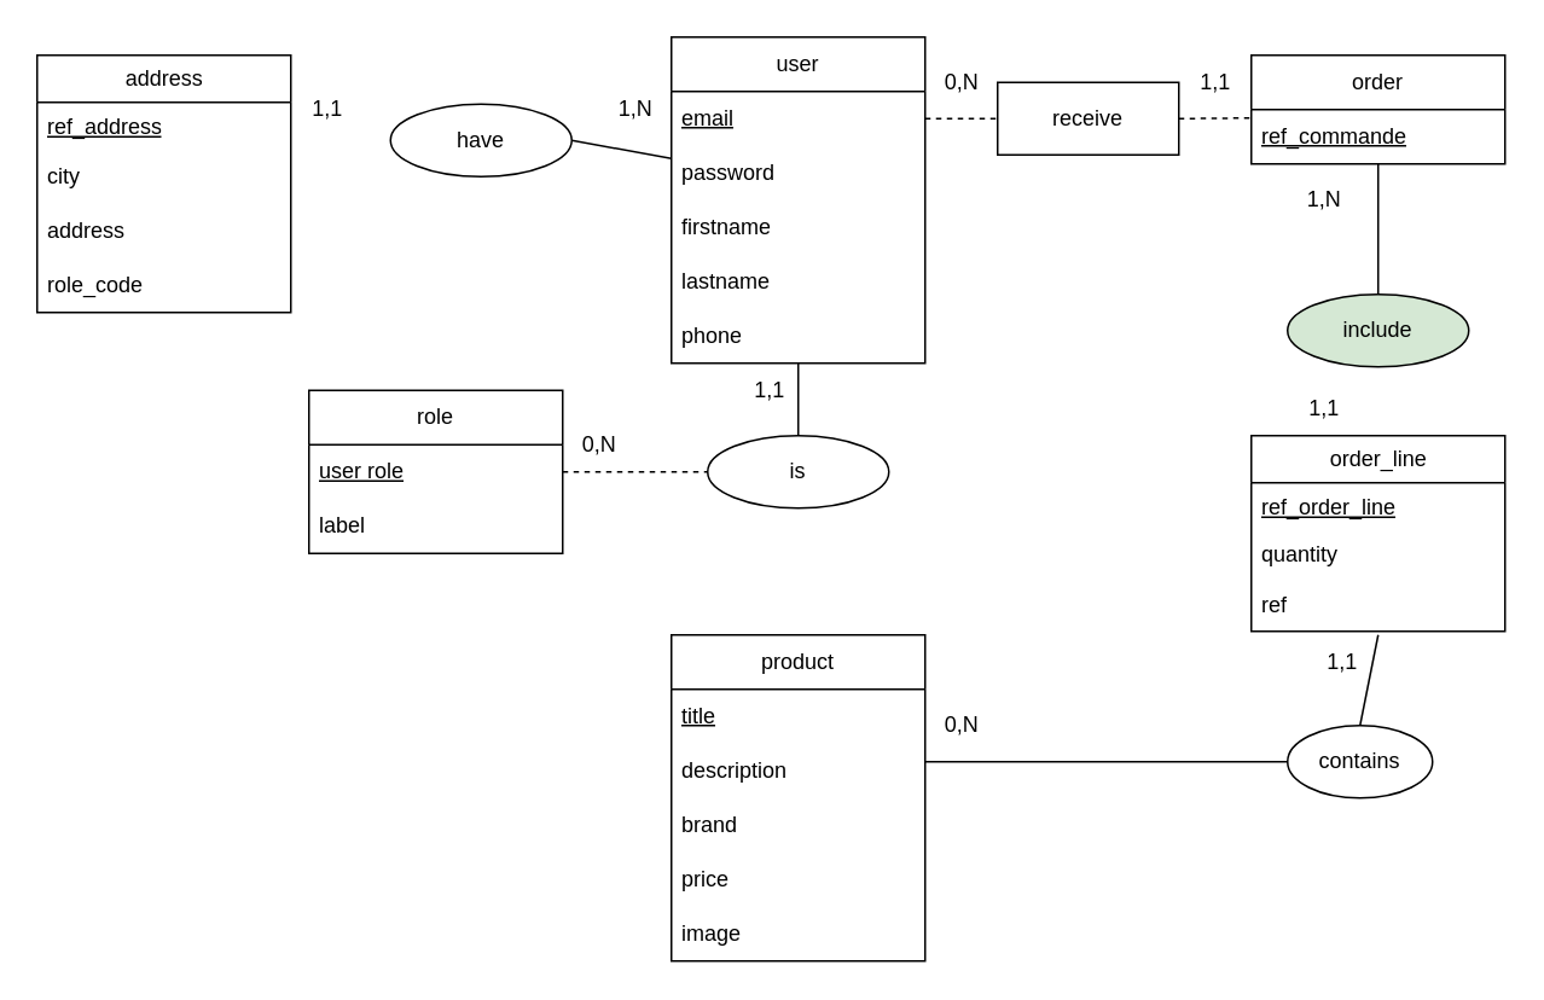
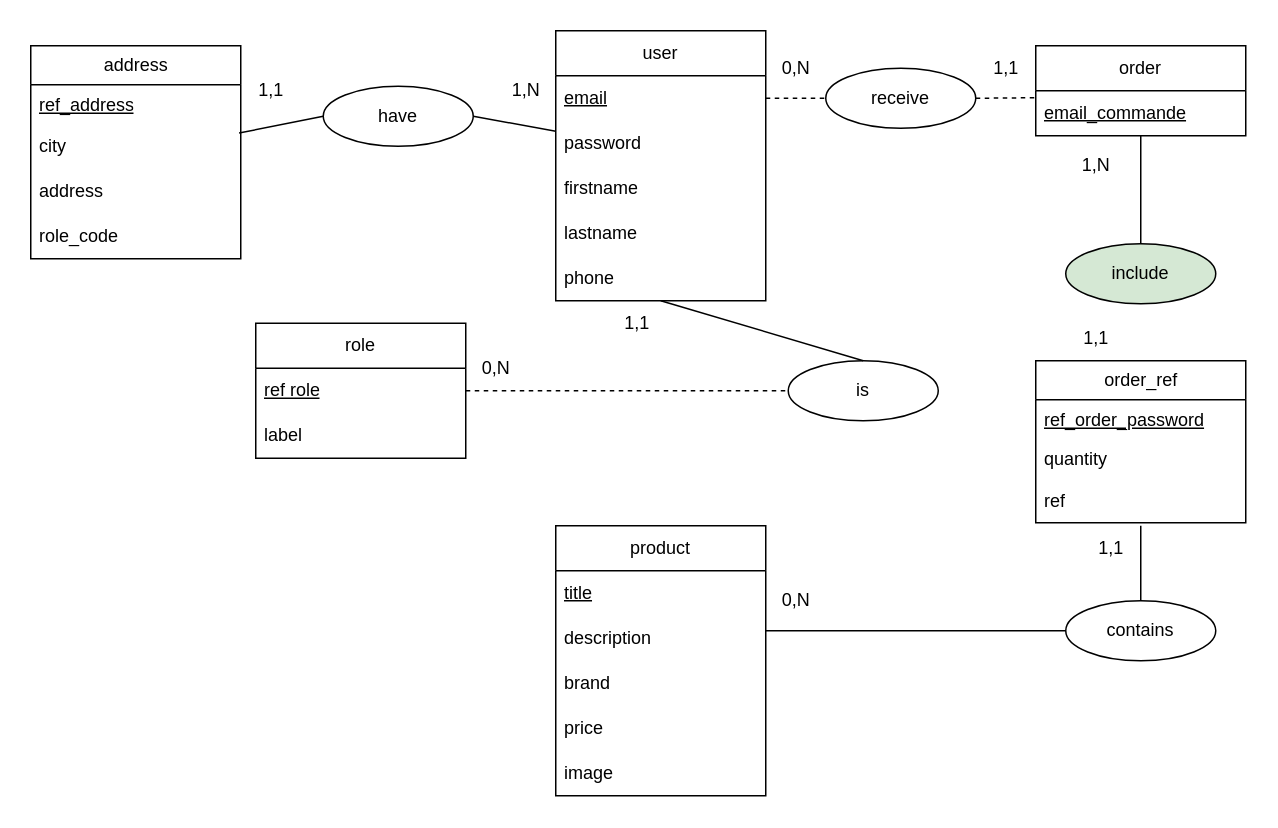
- <mxCell id="20" value="receive" style="whiteSpace=wrap;html=1;align=center;newEdgeStyle={&quot;edgeStyle&quot;:&quot;entityRelationEdgeStyle&quot;,&quot;startArrow&quot;:&quot;none&quot;,&quot;endArrow&quot;:&quot;none&quot;,&quot;segment&quot;:10,&quot;curved&quot;:1,&quot;sourcePerimeterSpacing&quot;:0,&quot;targetPerimeterSpacing&quot;:0};treeFolding=1;treeMoving=1;rounded=0;" vertex="1" parent="1"><mxGeometry x="550" y="45" width="100" height="40" as="geometry" /></mxCell>
+ <mxCell id="20" value="receive" style="ellipse;whiteSpace=wrap;html=1;align=center;newEdgeStyle={&quot;edgeStyle&quot;:&quot;entityRelationEdgeStyle&quot;,&quot;startArrow&quot;:&quot;none&quot;,&quot;endArrow&quot;:&quot;none&quot;,&quot;segment&quot;:10,&quot;curved&quot;:1,&quot;sourcePerimeterSpacing&quot;:0,&quot;targetPerimeterSpacing&quot;:0};treeFolding=1;treeMoving=1;" vertex="1" parent="1"><mxGeometry x="550" y="45" width="100" height="40" as="geometry" /></mxCell>
- <mxCell id="9" value="&lt;u&gt;ref_commande&lt;/u&gt;" style="text;strokeColor=none;fillColor=none;align=left;verticalAlign=middle;spacingLeft=4;spacingRight=4;overflow=hidden;points=[[0,0.5],[1,0.5]];portConstraint=eastwest;rotatable=0;whiteSpace=wrap;html=1;" vertex="1" parent="8"><mxGeometry y="30" width="140" height="30" as="geometry" /></mxCell>
+ <mxCell id="9" value="&lt;u&gt;email_commande&lt;/u&gt;" style="text;strokeColor=none;fillColor=none;align=left;verticalAlign=middle;spacingLeft=4;spacingRight=4;overflow=hidden;points=[[0,0.5],[1,0.5]];portConstraint=eastwest;rotatable=0;whiteSpace=wrap;html=1;" vertex="1" parent="8"><mxGeometry y="30" width="140" height="30" as="geometry" /></mxCell>
+ <mxCell id="48" value="" style="endArrow=none;html=1;entryX=0;entryY=0.5;entryDx=0;entryDy=0;exitX=0.992;exitY=1.238;exitDx=0;exitDy=0;exitPerimeter=0;" edge="1" parent="1" source="42" target="46"><mxGeometry width="50" height="50" relative="1" as="geometry"><mxPoint x="130" y="285" as="sourcePoint" /><mxPoint x="180" y="235" as="targetPoint" /></mxGeometry></mxCell>
- <mxCell id="33" value="order_line" style="swimlane;fontStyle=0;childLayout=stackLayout;horizontal=1;startSize=26;fillColor=none;horizontalStack=0;resizeParent=1;resizeParentMax=0;resizeLast=0;collapsible=1;marginBottom=0;html=1;" vertex="1" parent="1"><mxGeometry x="690" y="240" width="140" height="108" as="geometry" /></mxCell>
+ <mxCell id="33" value="order_ref" style="swimlane;fontStyle=0;childLayout=stackLayout;horizontal=1;startSize=26;fillColor=none;horizontalStack=0;resizeParent=1;resizeParentMax=0;resizeLast=0;collapsible=1;marginBottom=0;html=1;" vertex="1" parent="1"><mxGeometry x="690" y="240" width="140" height="108" as="geometry" /></mxCell>
- <mxCell id="17" value="&lt;u&gt;user role&lt;/u&gt;" style="text;strokeColor=none;fillColor=none;align=left;verticalAlign=middle;spacingLeft=4;spacingRight=4;overflow=hidden;points=[[0,0.5],[1,0.5]];portConstraint=eastwest;rotatable=0;whiteSpace=wrap;html=1;" vertex="1" parent="16"><mxGeometry y="30" width="140" height="30" as="geometry" /></mxCell>
+ <mxCell id="17" value="&lt;u&gt;ref role&lt;/u&gt;" style="text;strokeColor=none;fillColor=none;align=left;verticalAlign=middle;spacingLeft=4;spacingRight=4;overflow=hidden;points=[[0,0.5],[1,0.5]];portConstraint=eastwest;rotatable=0;whiteSpace=wrap;html=1;" vertex="1" parent="16"><mxGeometry y="30" width="140" height="30" as="geometry" /></mxCell>
- <mxCell id="21" value="is" style="ellipse;whiteSpace=wrap;html=1;align=center;newEdgeStyle={&quot;edgeStyle&quot;:&quot;entityRelationEdgeStyle&quot;,&quot;startArrow&quot;:&quot;none&quot;,&quot;endArrow&quot;:&quot;none&quot;,&quot;segment&quot;:10,&quot;curved&quot;:1,&quot;sourcePerimeterSpacing&quot;:0,&quot;targetPerimeterSpacing&quot;:0};treeFolding=1;treeMoving=1;" vertex="1" parent="1"><mxGeometry x="390" y="240" width="100" height="40" as="geometry" /></mxCell>
+ <mxCell id="21" value="is" style="ellipse;whiteSpace=wrap;html=1;align=center;newEdgeStyle={&quot;edgeStyle&quot;:&quot;entityRelationEdgeStyle&quot;,&quot;startArrow&quot;:&quot;none&quot;,&quot;endArrow&quot;:&quot;none&quot;,&quot;segment&quot;:10,&quot;curved&quot;:1,&quot;sourcePerimeterSpacing&quot;:0,&quot;targetPerimeterSpacing&quot;:0};treeFolding=1;treeMoving=1;" vertex="1" parent="1"><mxGeometry x="525" y="240" width="100" height="40" as="geometry" /></mxCell>
- <mxCell id="34" value="&lt;u&gt;ref_order_line&lt;/u&gt;" style="text;strokeColor=none;fillColor=none;align=left;verticalAlign=top;spacingLeft=4;spacingRight=4;overflow=hidden;rotatable=0;points=[[0,0.5],[1,0.5]];portConstraint=eastwest;whiteSpace=wrap;html=1;" vertex="1" parent="33"><mxGeometry y="26" width="140" height="26" as="geometry" /></mxCell>
+ <mxCell id="34" value="&lt;u&gt;ref_order_password&lt;/u&gt;" style="text;strokeColor=none;fillColor=none;align=left;verticalAlign=top;spacingLeft=4;spacingRight=4;overflow=hidden;rotatable=0;points=[[0,0.5],[1,0.5]];portConstraint=eastwest;whiteSpace=wrap;html=1;" vertex="1" parent="33"><mxGeometry y="26" width="140" height="26" as="geometry" /></mxCell>
- <mxCell id="37" value="contains" style="ellipse;whiteSpace=wrap;html=1;align=center;newEdgeStyle={&quot;edgeStyle&quot;:&quot;entityRelationEdgeStyle&quot;,&quot;startArrow&quot;:&quot;none&quot;,&quot;endArrow&quot;:&quot;none&quot;,&quot;segment&quot;:10,&quot;curved&quot;:1,&quot;sourcePerimeterSpacing&quot;:0,&quot;targetPerimeterSpacing&quot;:0};treeFolding=1;treeMoving=1;" vertex="1" parent="1"><mxGeometry x="710" y="400" width="80" height="40" as="geometry" /></mxCell>
+ <mxCell id="37" value="contains" style="ellipse;whiteSpace=wrap;html=1;align=center;newEdgeStyle={&quot;edgeStyle&quot;:&quot;entityRelationEdgeStyle&quot;,&quot;startArrow&quot;:&quot;none&quot;,&quot;endArrow&quot;:&quot;none&quot;,&quot;segment&quot;:10,&quot;curved&quot;:1,&quot;sourcePerimeterSpacing&quot;:0,&quot;targetPerimeterSpacing&quot;:0};treeFolding=1;treeMoving=1;" vertex="1" parent="1"><mxGeometry x="710" y="400" width="100" height="40" as="geometry" /></mxCell>
